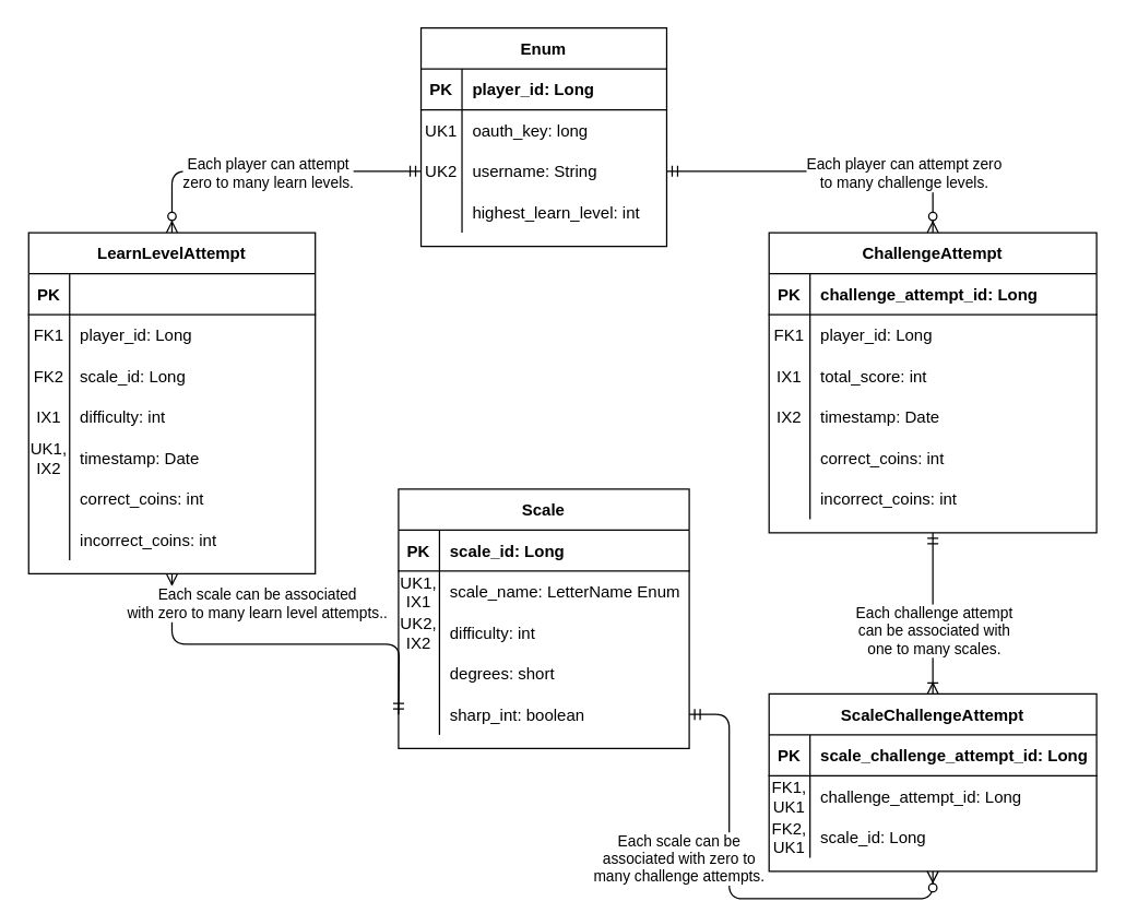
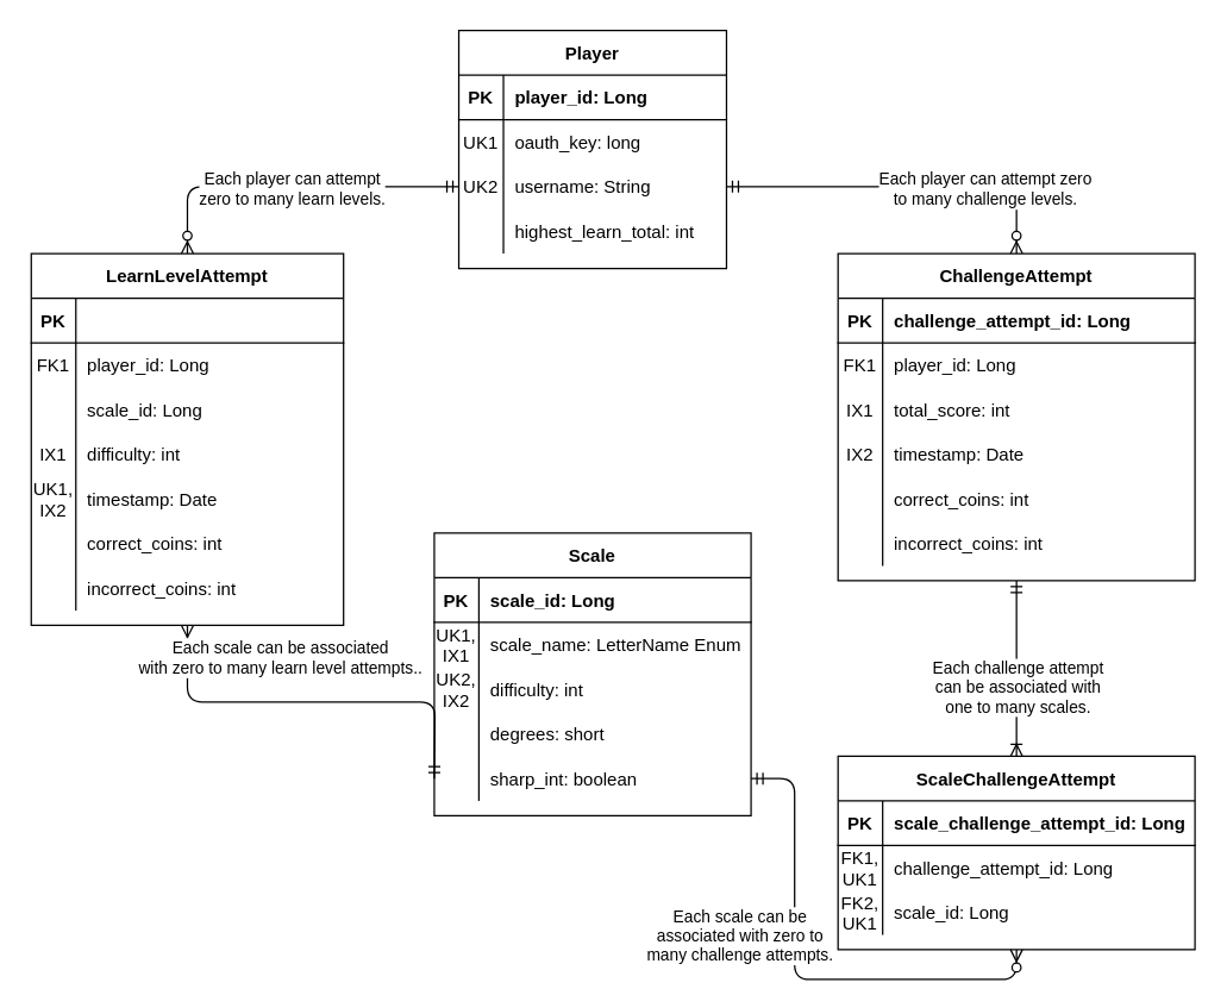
- <mxCell id="59" value="Enum" style="shape=table;startSize=30;container=1;collapsible=1;childLayout=tableLayout;fixedRows=1;rowLines=0;fontStyle=1;align=center;resizeLast=1;" parent="1" vertex="1"><mxGeometry x="308" y="20" width="180" height="160" as="geometry" /></mxCell>
+ <mxCell id="59" value="Player" style="shape=table;startSize=30;container=1;collapsible=1;childLayout=tableLayout;fixedRows=1;rowLines=0;fontStyle=1;align=center;resizeLast=1;" parent="1" vertex="1"><mxGeometry x="308" y="20" width="180" height="160" as="geometry" /></mxCell>
- <mxCell id="71" value="highest_learn_level: int" style="shape=partialRectangle;connectable=0;fillColor=none;top=0;left=0;bottom=0;right=0;align=left;spacingLeft=6;overflow=hidden;" parent="69" vertex="1"><mxGeometry x="30" width="150" height="30" as="geometry" /></mxCell>
+ <mxCell id="71" value="highest_learn_total: int" style="shape=partialRectangle;connectable=0;fillColor=none;top=0;left=0;bottom=0;right=0;align=left;spacingLeft=6;overflow=hidden;" parent="69" vertex="1"><mxGeometry x="30" width="150" height="30" as="geometry" /></mxCell>
- <mxCell id="45" value="FK2" style="shape=partialRectangle;connectable=0;fillColor=none;top=0;left=0;bottom=0;right=0;editable=1;overflow=hidden;" parent="44" vertex="1"><mxGeometry width="30" height="30" as="geometry" /></mxCell>
